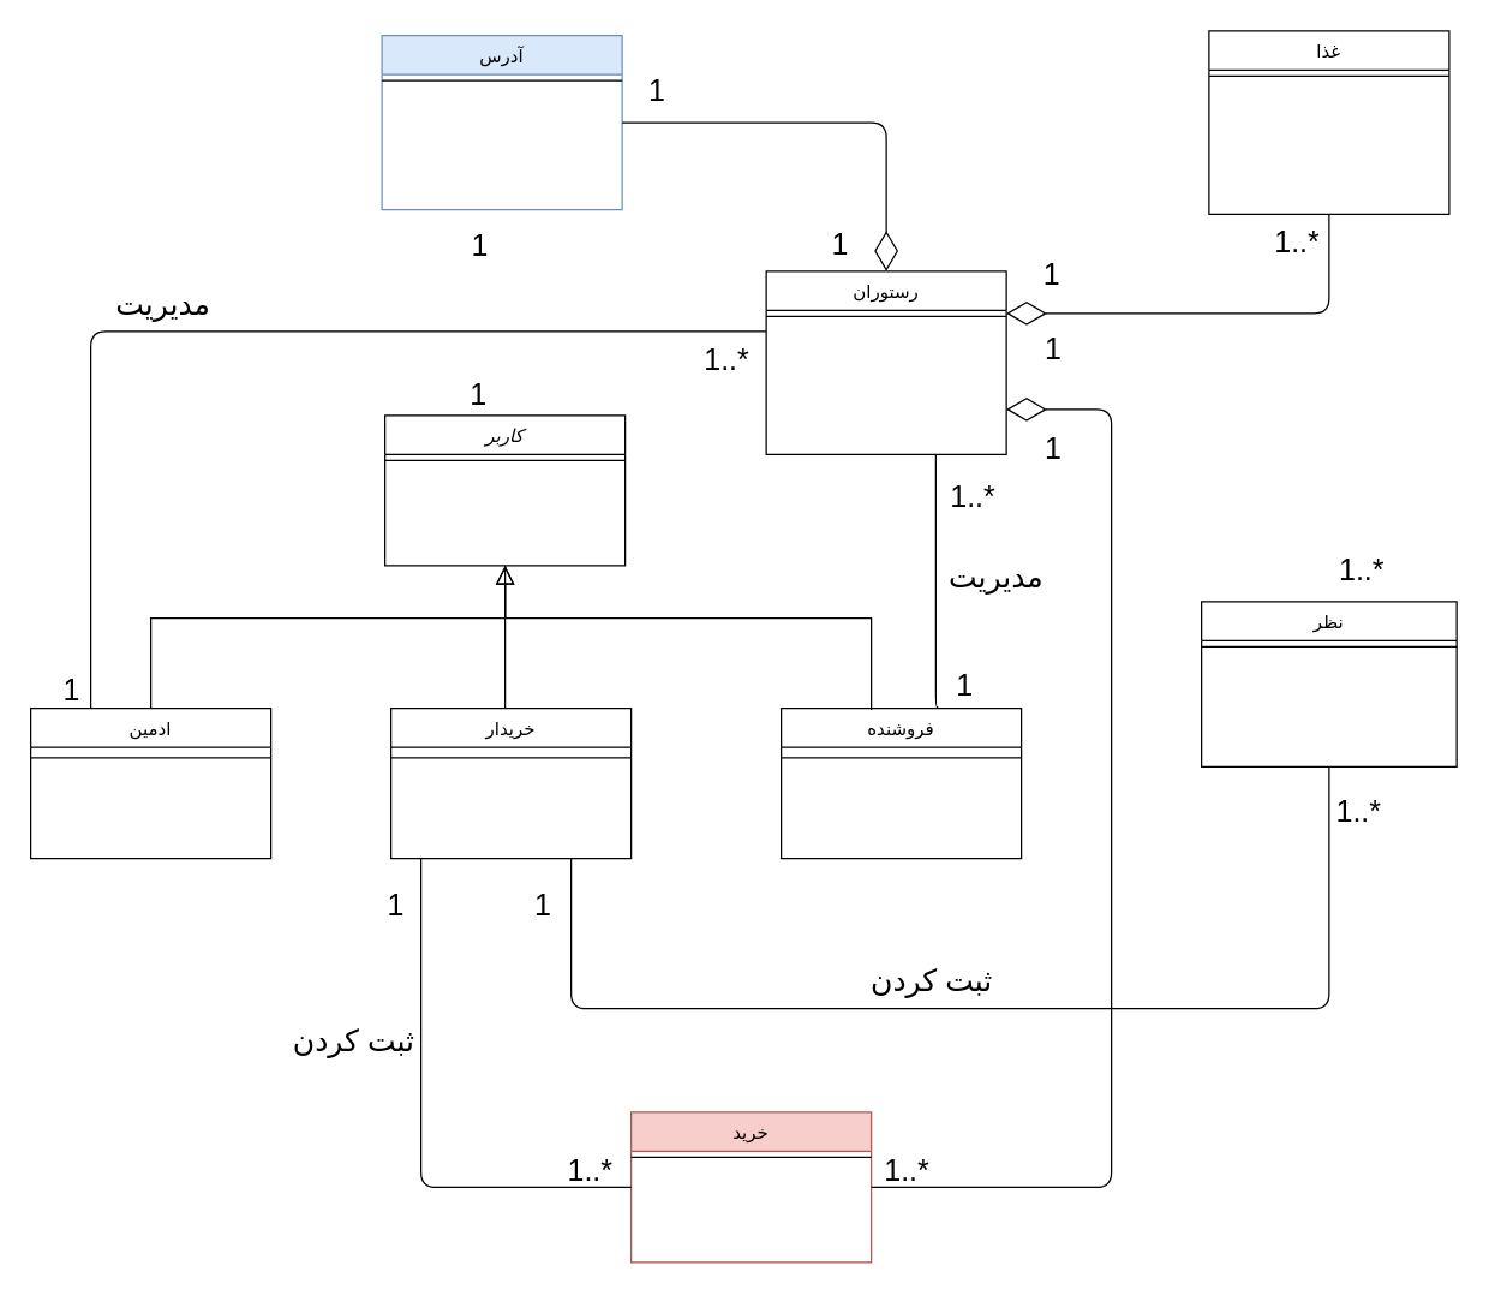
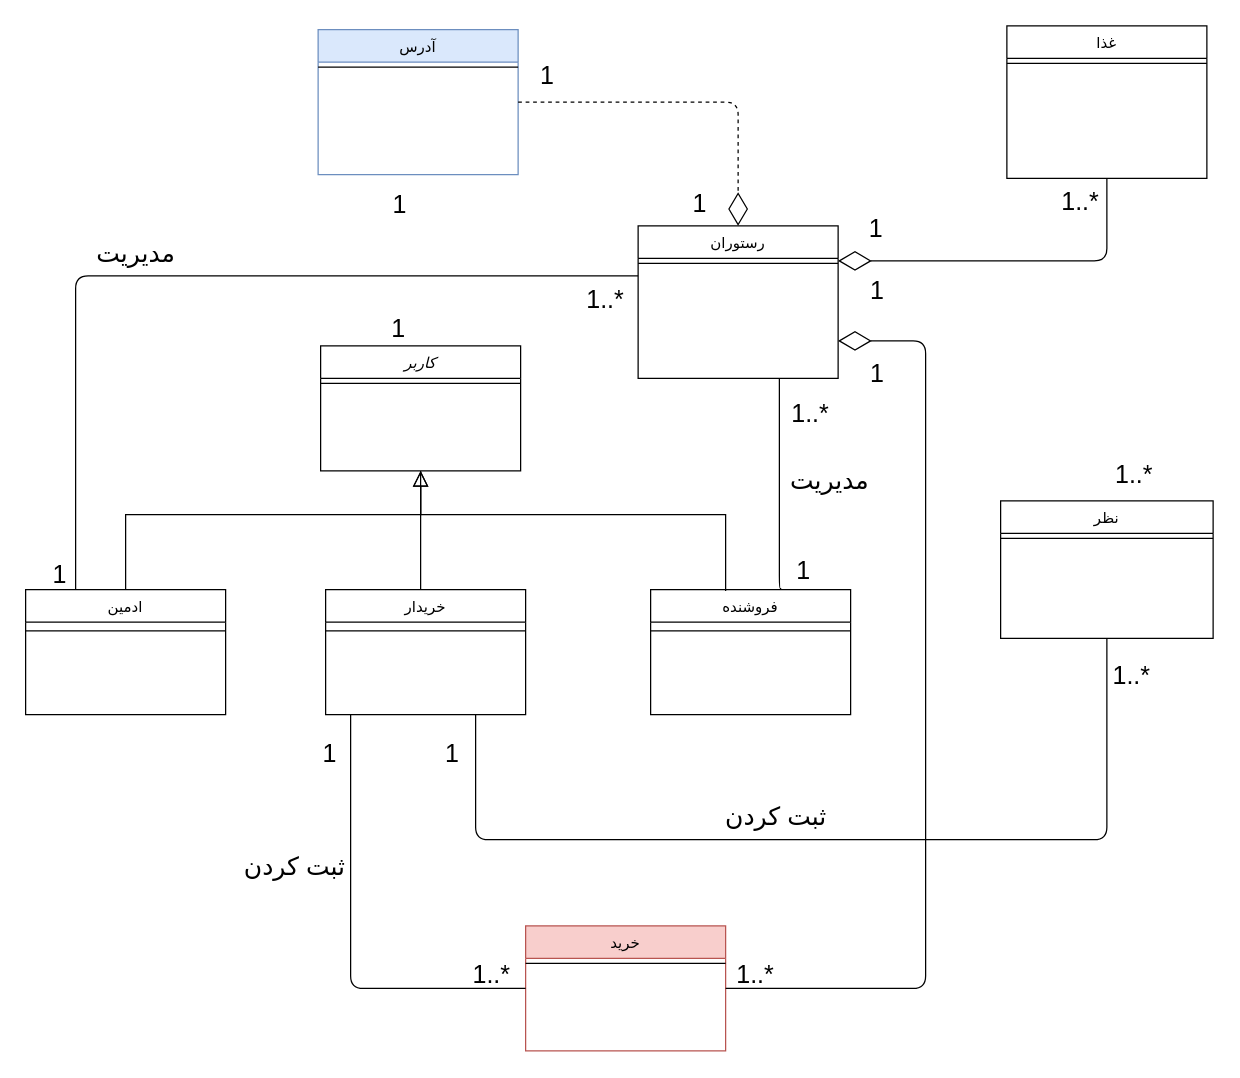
- <mxCell id="23" value="" style="endArrow=diamondThin;endFill=0;endSize=24;html=1;fontSize=36;exitX=1;exitY=0.5;exitDx=0;exitDy=0;entryX=0.5;entryY=0;entryDx=0;entryDy=0;" parent="1" source="12" target="21" edge="1"><mxGeometry width="160" relative="1" as="geometry"><mxPoint x="416.08" y="138.006" as="sourcePoint" /><mxPoint x="336" y="276" as="targetPoint" /><Array as="points"><mxPoint x="590" y="81" /></Array></mxGeometry></mxCell>
+ <mxCell id="23" value="" style="endArrow=diamondThin;endFill=0;endSize=24;html=1;fontSize=36;exitX=1;exitY=0.5;exitDx=0;exitDy=0;entryX=0.5;entryY=0;entryDx=0;entryDy=0;dashed=1;" parent="1" source="12" target="21" edge="1"><mxGeometry width="160" relative="1" as="geometry"><mxPoint x="416.08" y="138.006" as="sourcePoint" /><mxPoint x="336" y="276" as="targetPoint" /><Array as="points"><mxPoint x="590" y="81" /></Array></mxGeometry></mxCell>
